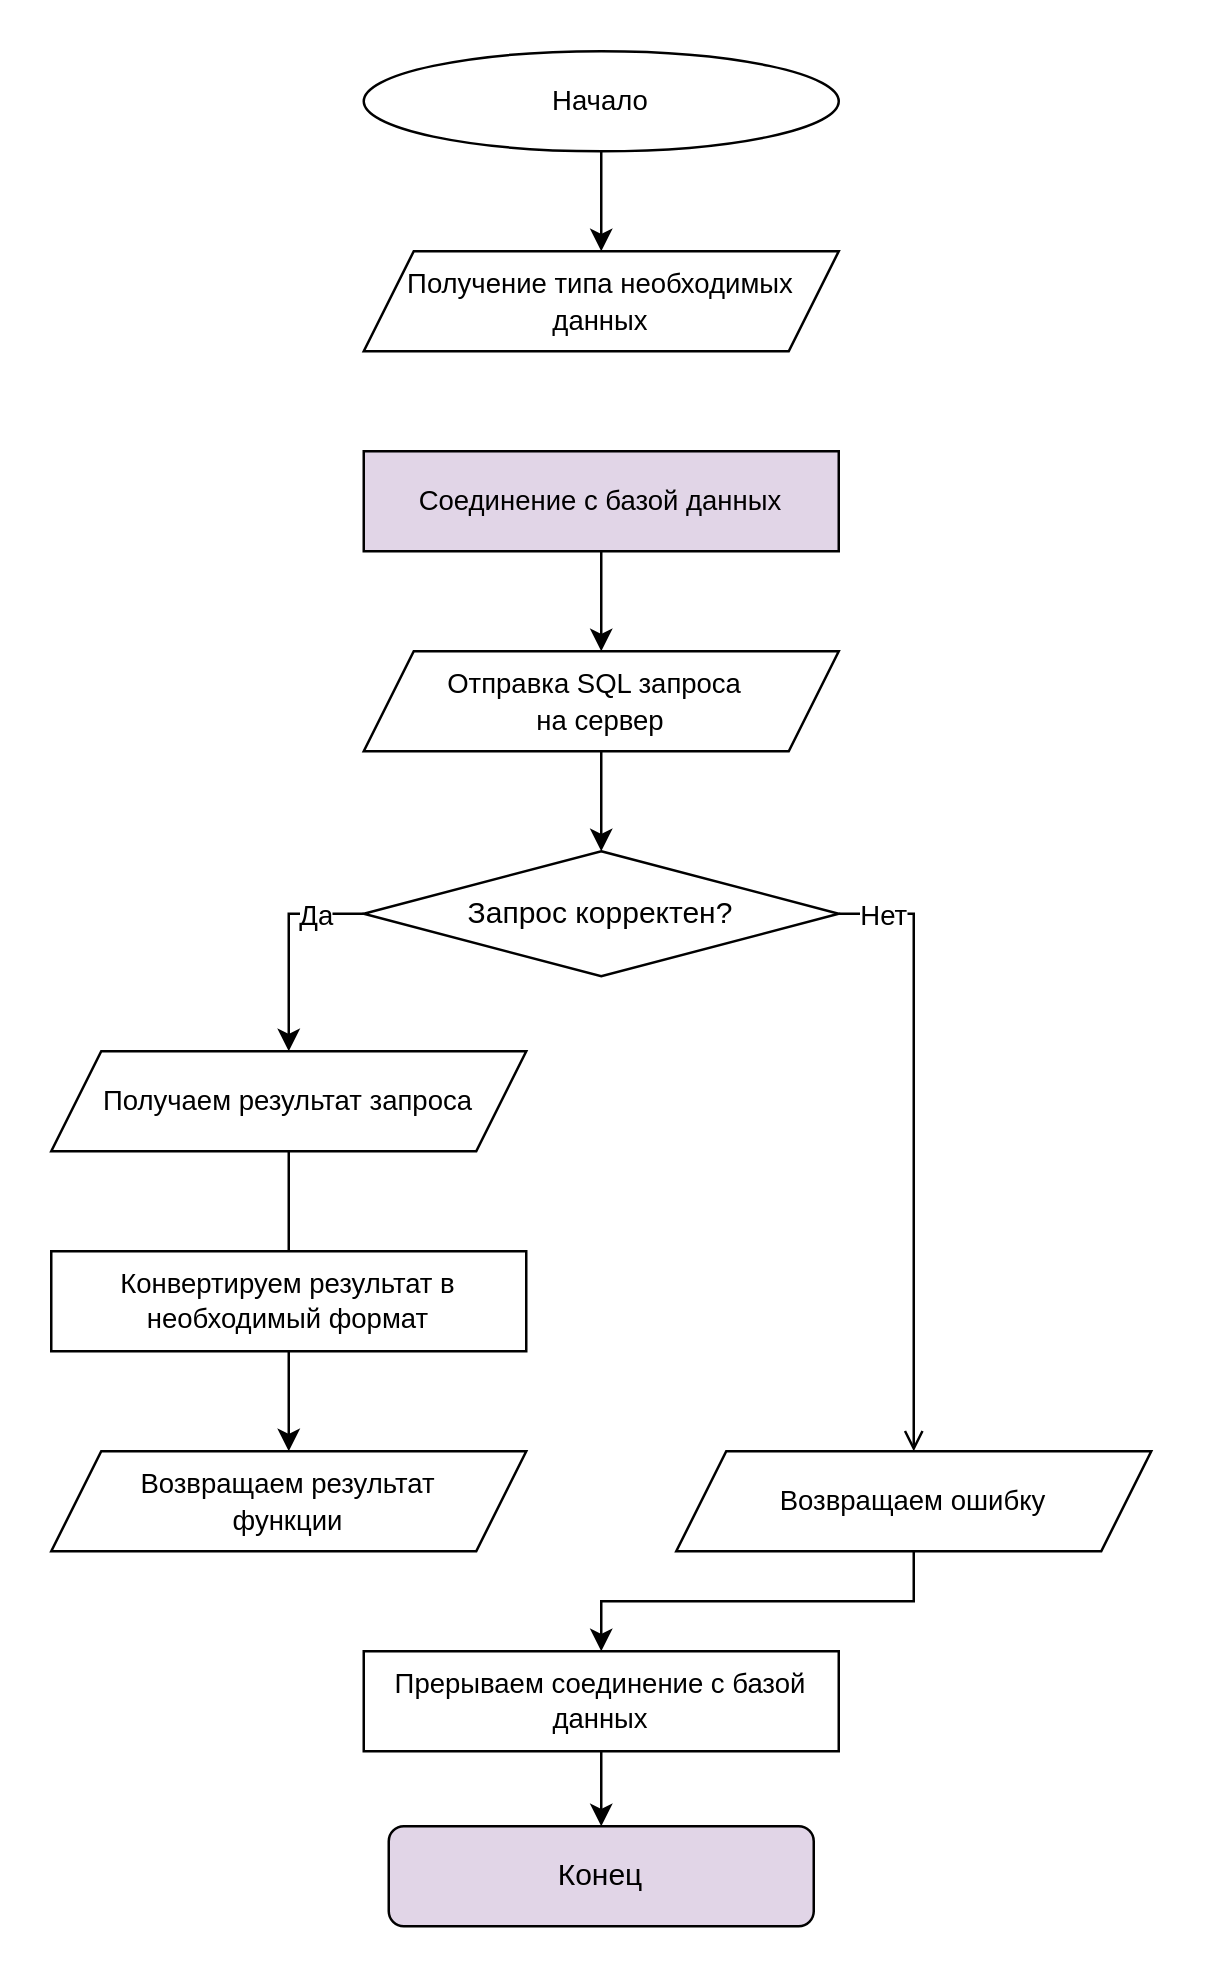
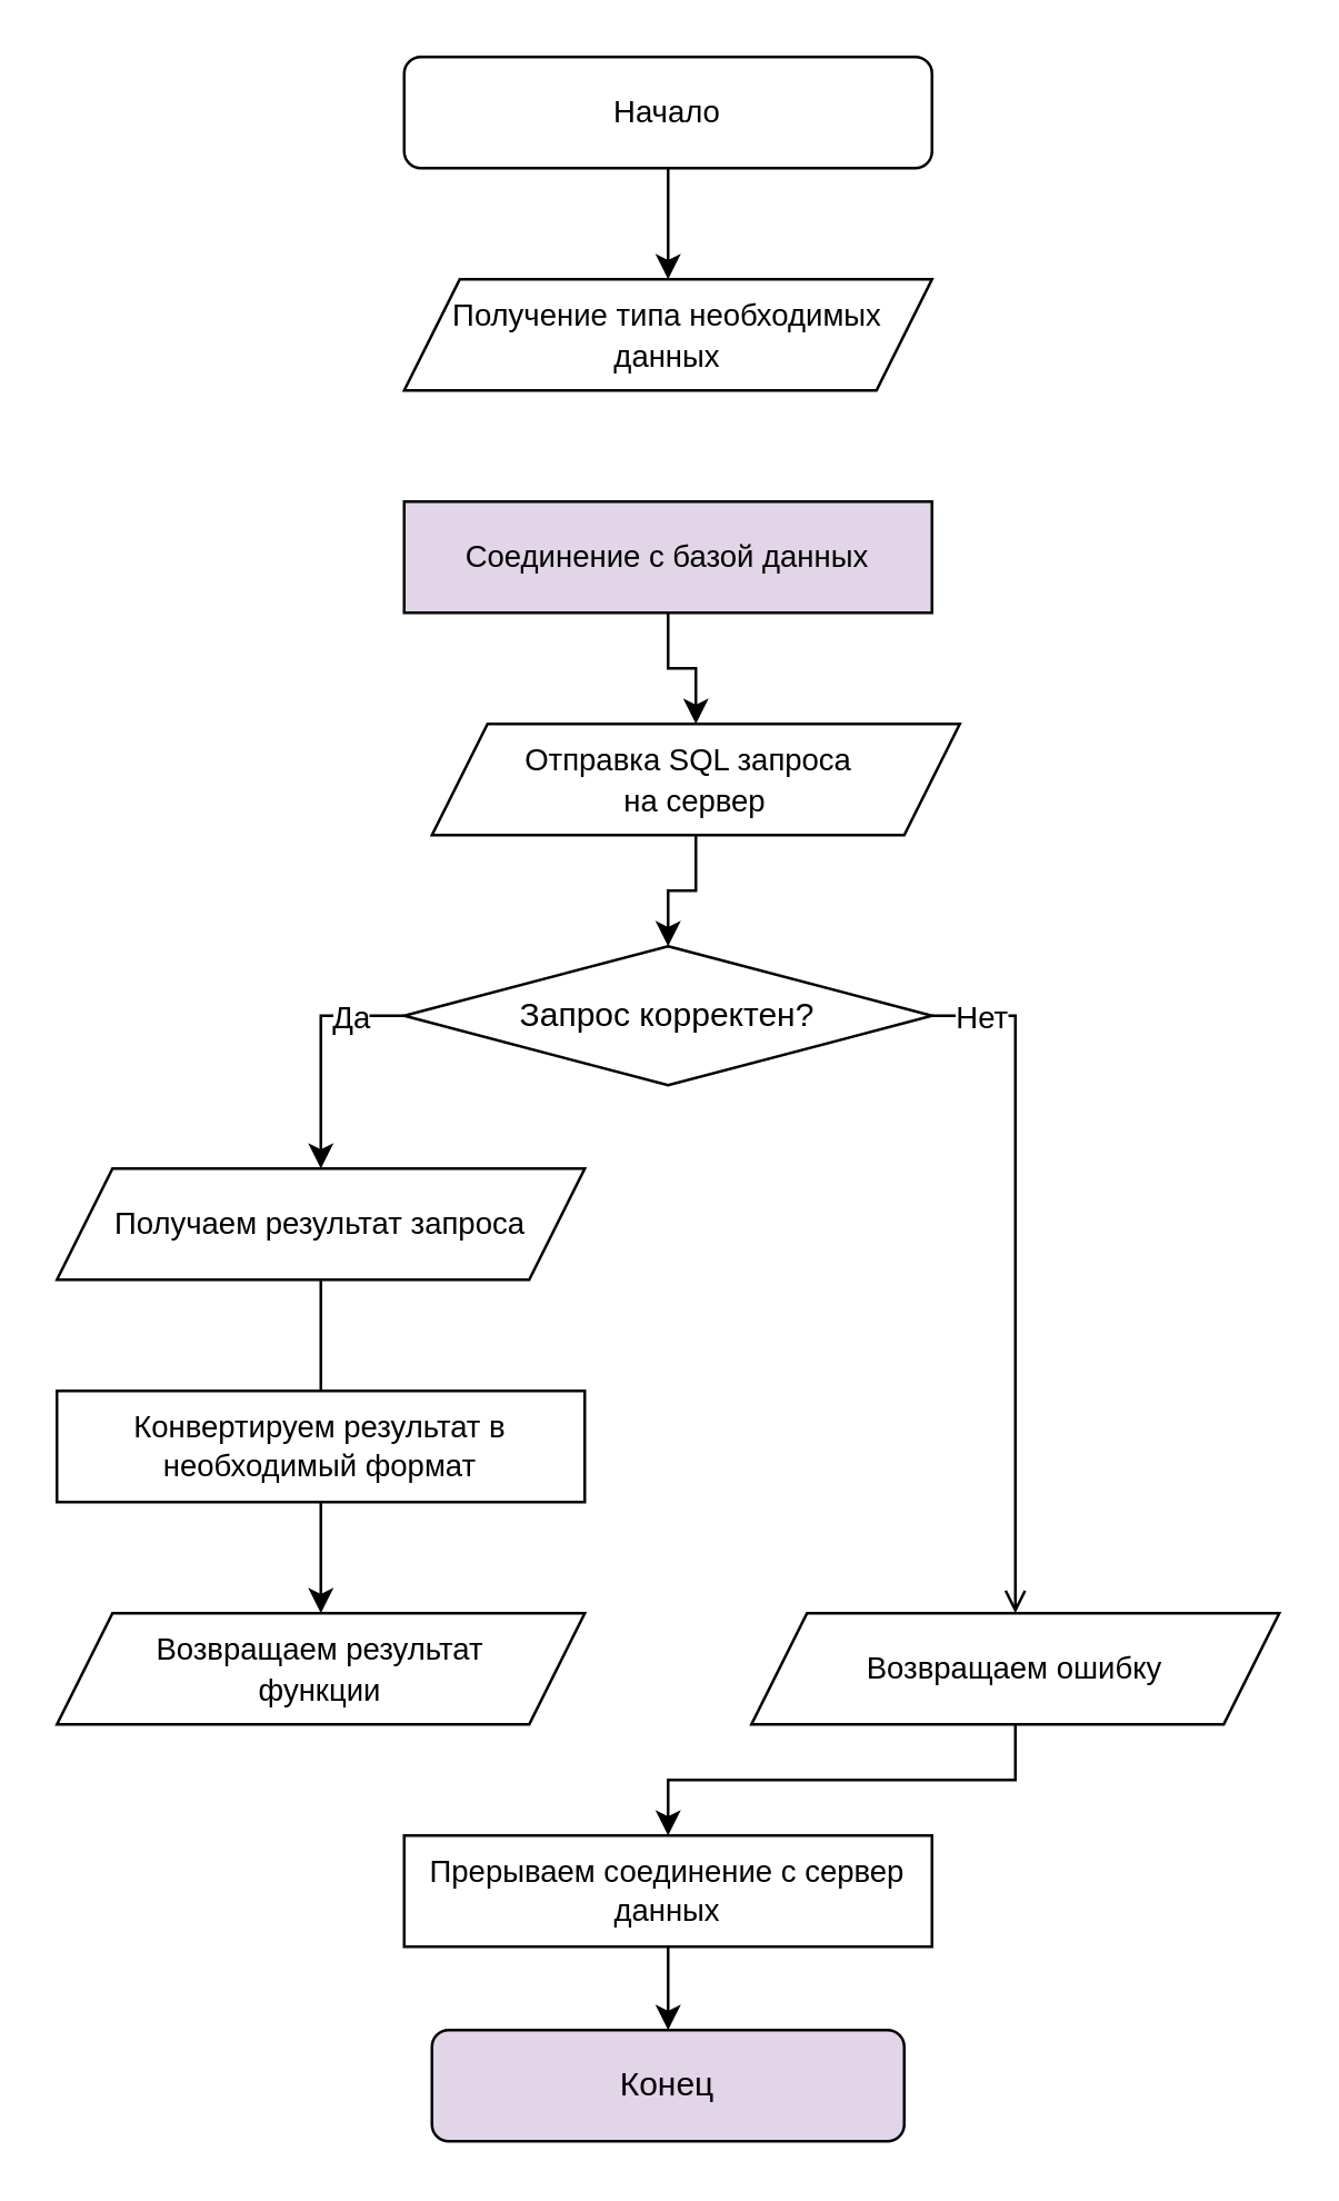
- <mxCell id="3" value="&lt;font style=&quot;font-size: 11px&quot;&gt;Начало&lt;/font&gt;" style="ellipse;whiteSpace=wrap;html=1;fontSize=12;glass=0;strokeWidth=1;shadow=0;" vertex="1" parent="1"><mxGeometry x="145" y="20" width="190" height="40" as="geometry" /></mxCell>
+ <mxCell id="3" value="&lt;font style=&quot;font-size: 11px&quot;&gt;Начало&lt;/font&gt;" style="rounded=1;whiteSpace=wrap;html=1;fontSize=12;glass=0;strokeWidth=1;shadow=0;" vertex="1" parent="1"><mxGeometry x="145" y="20" width="190" height="40" as="geometry" /></mxCell>
- <mxCell id="15" value="&lt;font style=&quot;font-size: 11px&quot;&gt;Отправка SQL запроса&lt;span style=&quot;white-space: pre;&quot;&gt;&#09;&lt;/span&gt;&lt;br&gt;на сервер&lt;br&gt;&lt;/font&gt;" style="shape=parallelogram;perimeter=parallelogramPerimeter;whiteSpace=wrap;html=1;fixedSize=1;fontFamily=Helvetica;fontSize=12;" vertex="1" parent="1"><mxGeometry x="145" y="260" width="190" height="40" as="geometry" /></mxCell>
+ <mxCell id="15" value="&lt;font style=&quot;font-size: 11px&quot;&gt;Отправка SQL запроса&lt;span style=&quot;white-space: pre;&quot;&gt;&#09;&lt;/span&gt;&lt;br&gt;на сервер&lt;br&gt;&lt;/font&gt;" style="shape=parallelogram;perimeter=parallelogramPerimeter;whiteSpace=wrap;html=1;fixedSize=1;fontFamily=Helvetica;fontSize=12;" vertex="1" parent="1"><mxGeometry x="155" y="260" width="190" height="40" as="geometry" /></mxCell>
- <mxCell id="21" value="Прерываем соединение с базой данных" style="rounded=0;whiteSpace=wrap;html=1;fontSize=11;" vertex="1" parent="1"><mxGeometry x="145" y="660" width="190" height="40" as="geometry" /></mxCell>
+ <mxCell id="21" value="Прерываем соединение с сервер данных" style="rounded=0;whiteSpace=wrap;html=1;fontSize=11;" vertex="1" parent="1"><mxGeometry x="145" y="660" width="190" height="40" as="geometry" /></mxCell>
